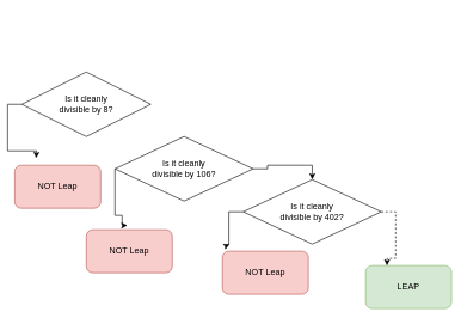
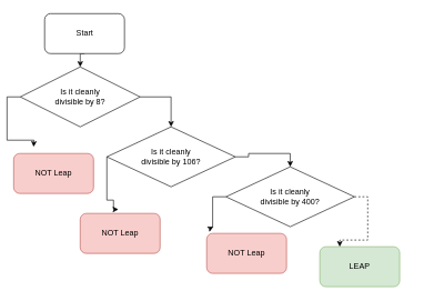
+ <mxCell id="6" value="Start" style="rounded=1;whiteSpace=wrap;html=1;fontFamily=Helvetica;" vertex="1" parent="1"><mxGeometry x="66.5" y="20" width="120" height="60" as="geometry" /></mxCell>
+ <mxCell id="5" style="edgeStyle=orthogonalEdgeStyle;rounded=0;orthogonalLoop=1;jettySize=auto;html=1;exitX=0.5;exitY=1;exitDx=0;exitDy=0;entryX=0.5;entryY=0;entryDx=0;entryDy=0;" edge="1" parent="1" source="6" target="4"><mxGeometry relative="1" as="geometry" /></mxCell>
+ <mxCell id="3" style="edgeStyle=orthogonalEdgeStyle;rounded=0;orthogonalLoop=1;jettySize=auto;html=1;exitX=1;exitY=0.5;exitDx=0;exitDy=0;entryX=0.5;entryY=0;entryDx=0;entryDy=0;" edge="1" parent="1" source="4" target="10"><mxGeometry relative="1" as="geometry" /></mxCell>
- <mxCell id="15" value="Is it cleanly&lt;div&gt;divisible by 402?&lt;/div&gt;" style="rhombus;whiteSpace=wrap;html=1;" vertex="1" parent="1"><mxGeometry x="339" y="250" width="193" height="90" as="geometry" /></mxCell>
+ <mxCell id="15" value="Is it cleanly&lt;div&gt;divisible by 400?&lt;/div&gt;" style="rhombus;whiteSpace=wrap;html=1;" vertex="1" parent="1"><mxGeometry x="339" y="250" width="193" height="90" as="geometry" /></mxCell>
- <mxCell id="8" value="LEAP" style="rounded=1;whiteSpace=wrap;html=1;fillColor=#d5e8d4;strokeColor=#82b366;" vertex="1" parent="1"><mxGeometry x="510" y="370" width="120" height="60" as="geometry" /></mxCell>
+ <mxCell id="8" value="LEAP" style="rounded=1;whiteSpace=wrap;html=1;fillColor=#d5e8d4;strokeColor=#82b366;" vertex="1" parent="1"><mxGeometry x="480" y="370" width="120" height="60" as="geometry" /></mxCell>
